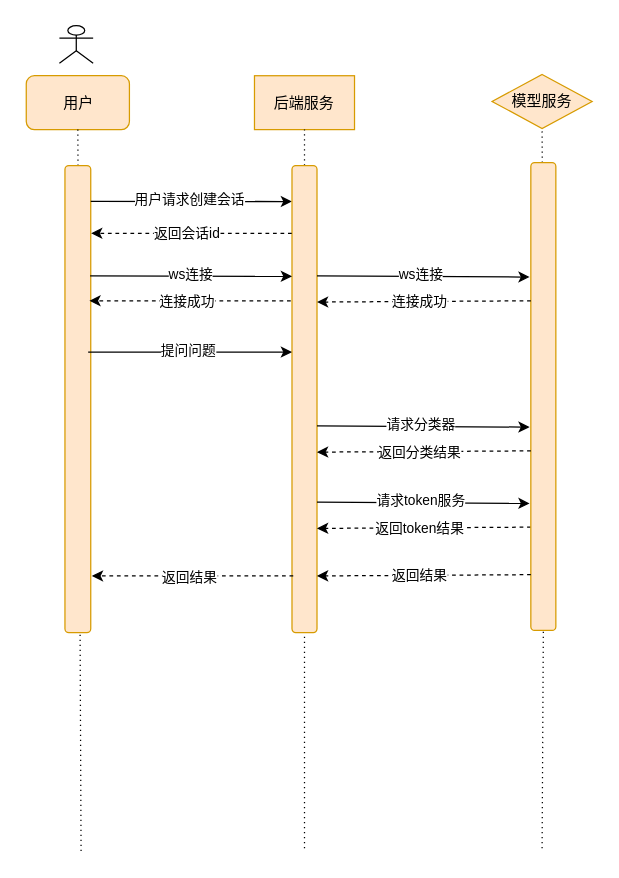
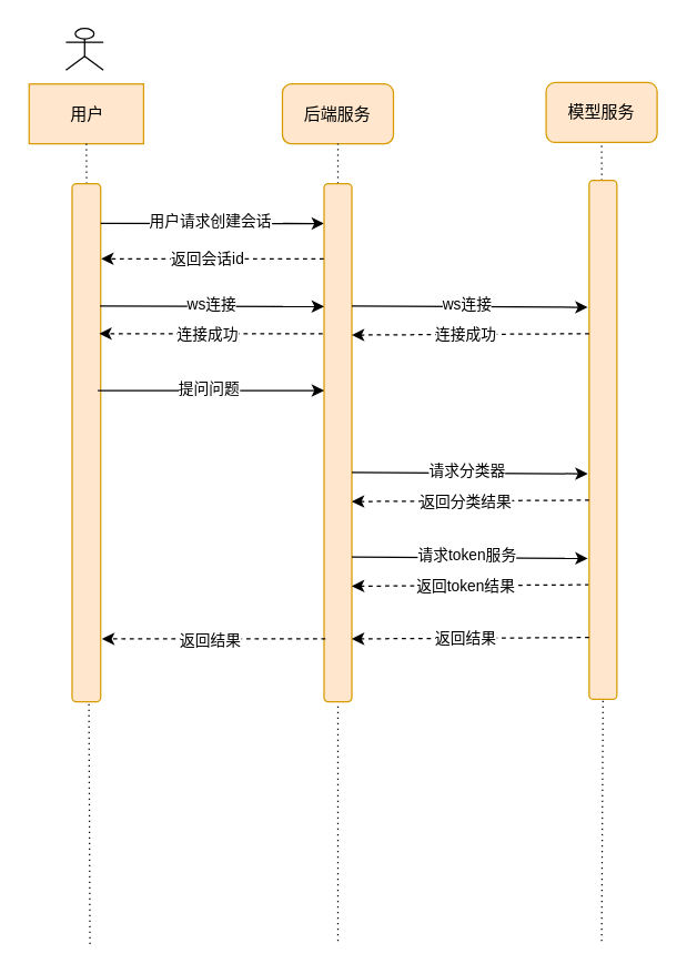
- <mxCell id="21" value="模型服务" style="rhombus;whiteSpace=wrap;html=1;fillColor=#ffe6cc;strokeColor=#d79b00;" parent="20" vertex="1"><mxGeometry width="80" height="43.165" as="geometry" /></mxCell>
+ <mxCell id="21" value="模型服务" style="rounded=1;whiteSpace=wrap;html=1;fillColor=#ffe6cc;strokeColor=#d79b00;" parent="20" vertex="1"><mxGeometry width="80" height="43.165" as="geometry" /></mxCell>
- <mxCell id="4" value="用户" style="rounded=1;whiteSpace=wrap;html=1;fillColor=#ffe6cc;strokeColor=#d79b00;" parent="3" vertex="1"><mxGeometry width="82.5" height="43.095" as="geometry" /></mxCell>
+ <mxCell id="4" value="用户" style="whiteSpace=wrap;html=1;fillColor=#ffe6cc;strokeColor=#d79b00;rounded=0;" parent="3" vertex="1"><mxGeometry width="82.5" height="43.095" as="geometry" /></mxCell>
- <mxCell id="10" value="后端服务" style="whiteSpace=wrap;html=1;fillColor=#ffe6cc;strokeColor=#d79b00;rounded=0;" parent="9" vertex="1"><mxGeometry width="80" height="43.095" as="geometry" /></mxCell>
+ <mxCell id="10" value="后端服务" style="rounded=1;whiteSpace=wrap;html=1;fillColor=#ffe6cc;strokeColor=#d79b00;" parent="9" vertex="1"><mxGeometry width="80" height="43.095" as="geometry" /></mxCell>
